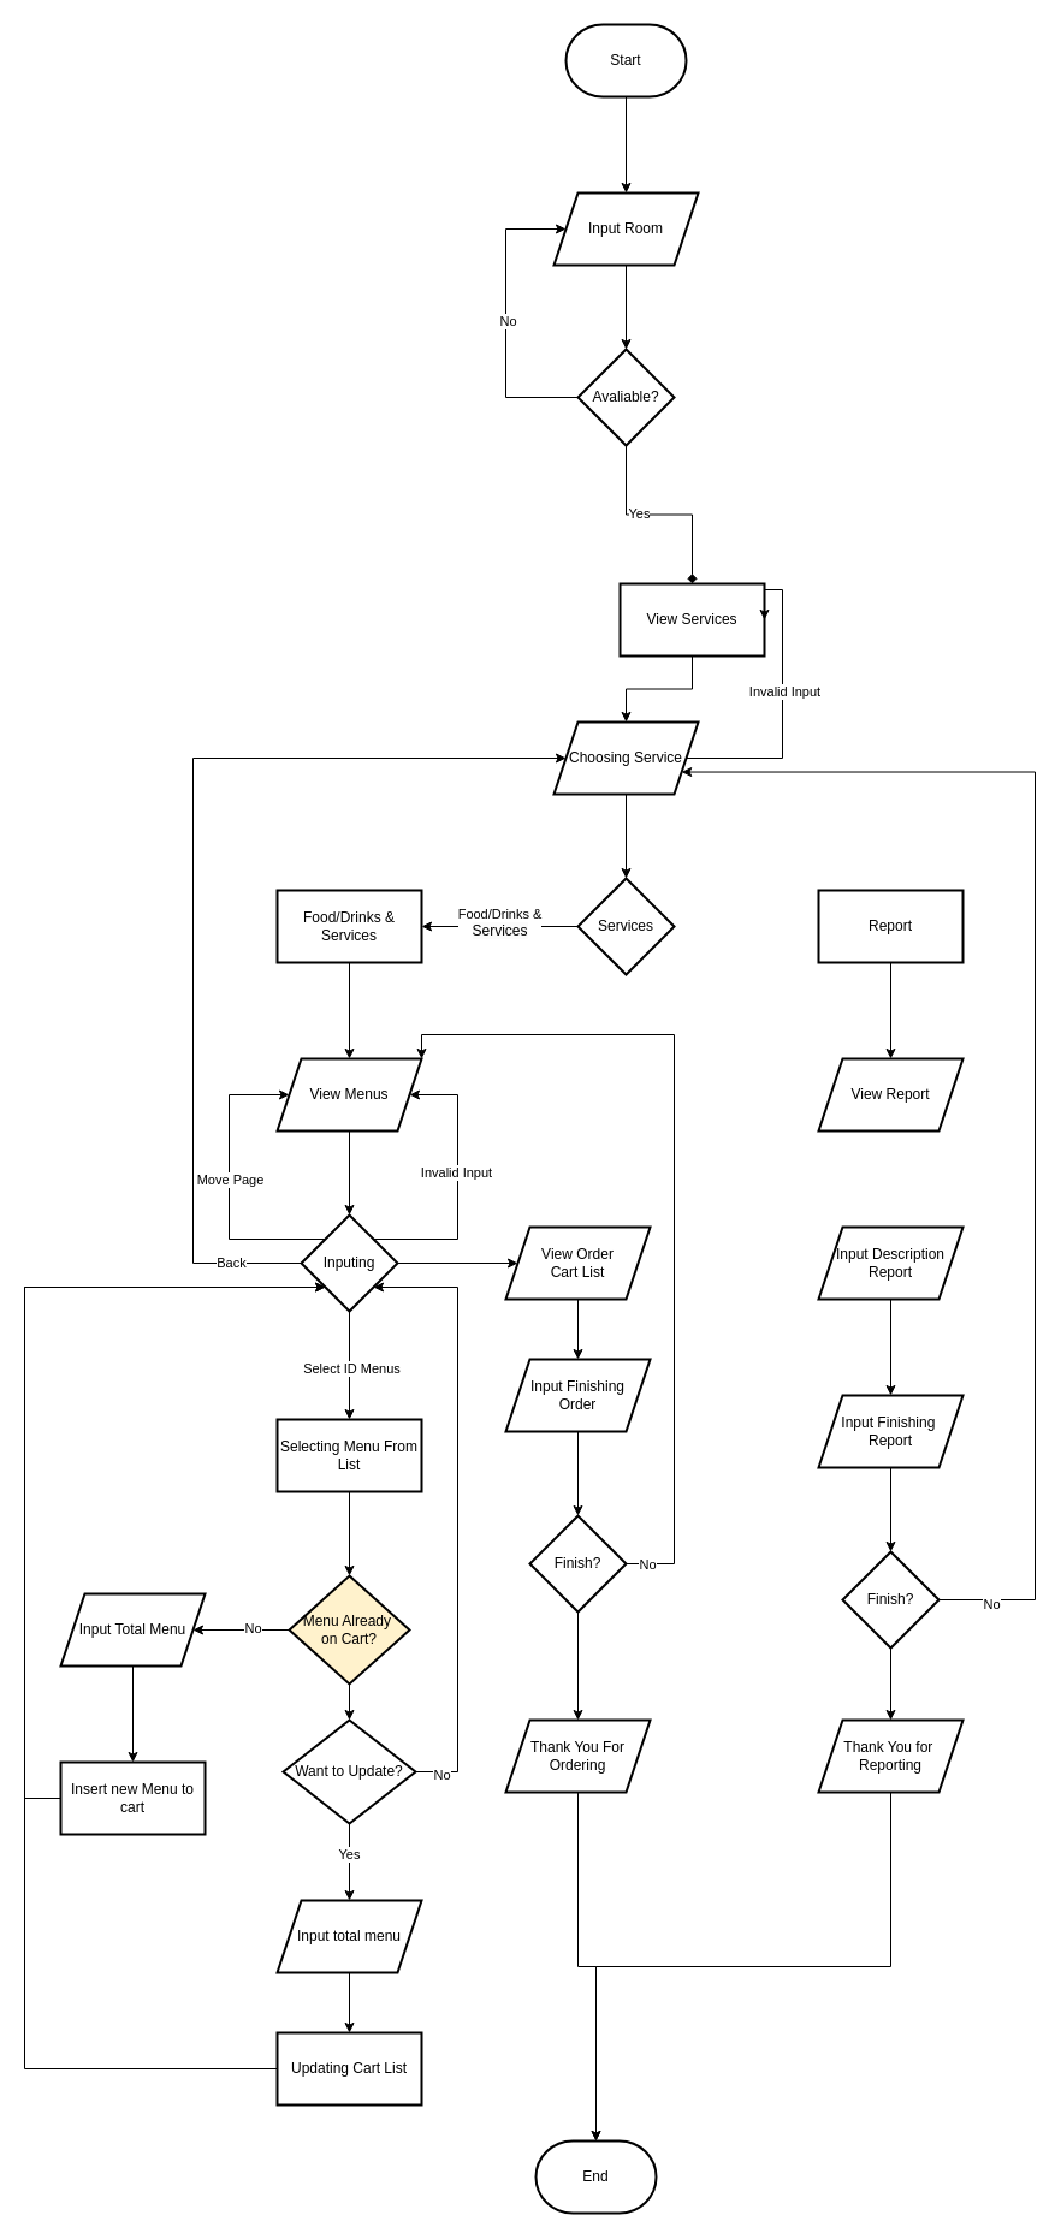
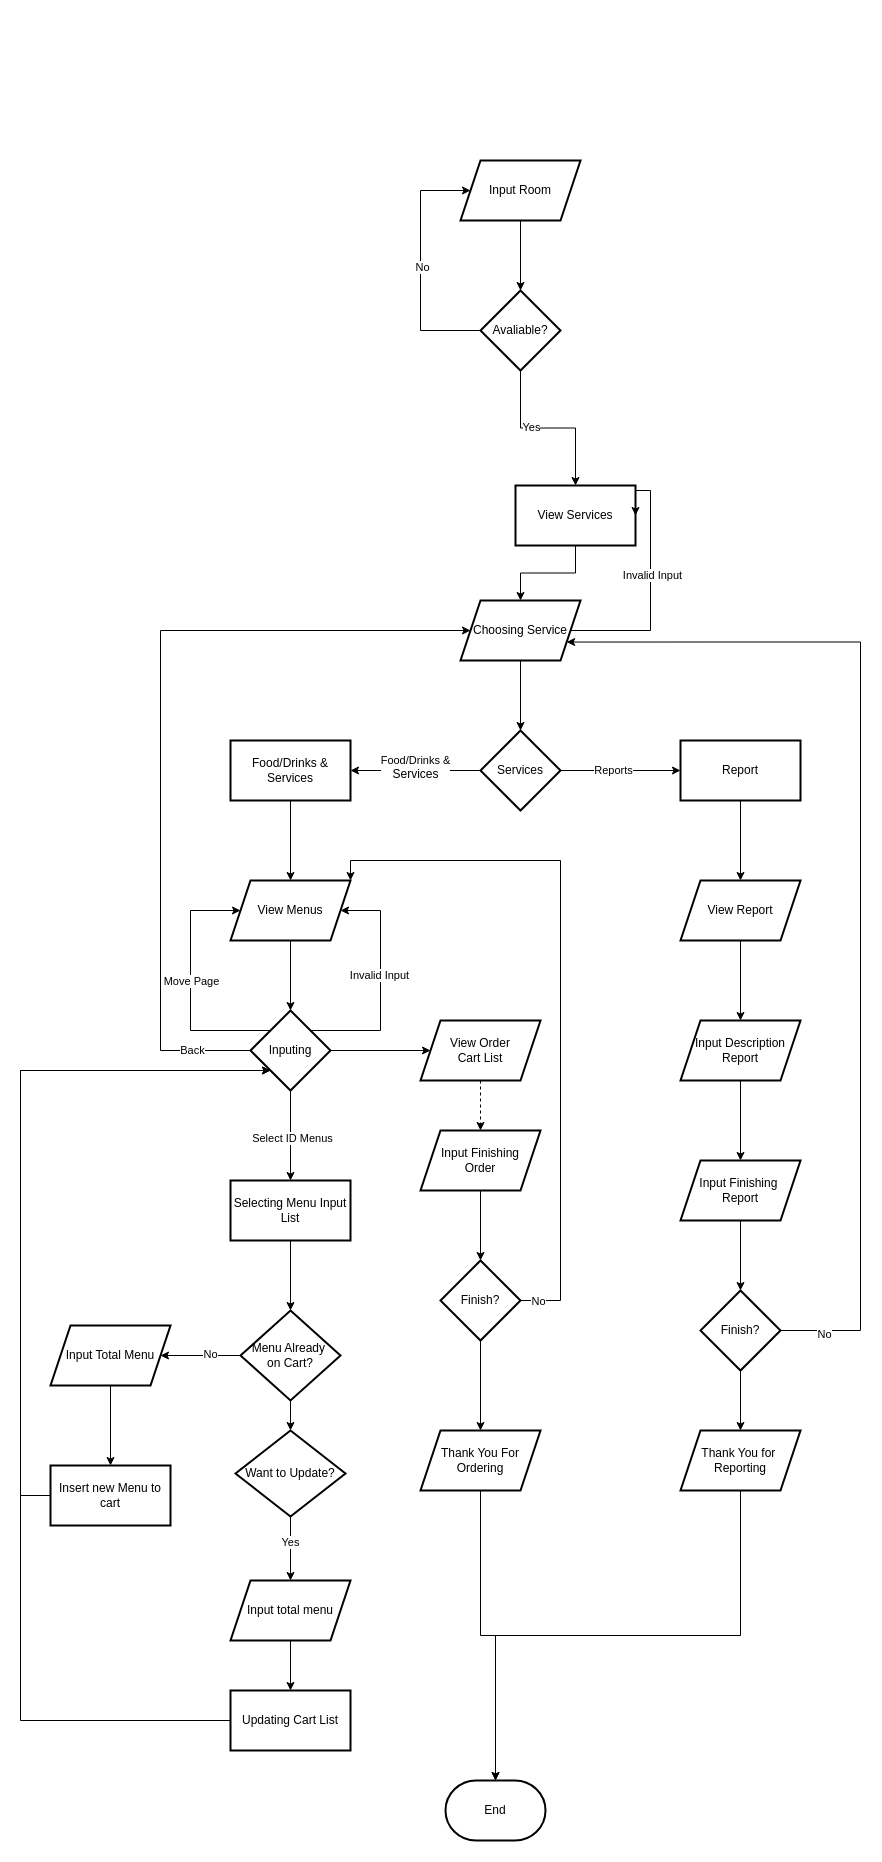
- <mxCell id="3" value="Start" style="strokeWidth=2;html=1;shape=mxgraph.flowchart.terminator;whiteSpace=wrap;" vertex="1" parent="1"><mxGeometry x="470" y="20" width="100" height="60" as="geometry" /></mxCell>
- <mxCell id="2" value="" style="edgeStyle=orthogonalEdgeStyle;rounded=0;orthogonalLoop=1;jettySize=auto;html=1;" edge="1" parent="1" source="3" target="5"><mxGeometry relative="1" as="geometry" /></mxCell>
- <mxCell id="6" value="" style="edgeStyle=orthogonalEdgeStyle;rounded=0;orthogonalLoop=1;jettySize=auto;html=1;endArrow=diamond;" edge="1" parent="1" source="10" target="12"><mxGeometry relative="1" as="geometry" /></mxCell>
+ <mxCell id="6" value="" style="edgeStyle=orthogonalEdgeStyle;rounded=0;orthogonalLoop=1;jettySize=auto;html=1;" edge="1" parent="1" source="10" target="12"><mxGeometry relative="1" as="geometry" /></mxCell>
+ <mxCell id="19" value="" style="edgeStyle=orthogonalEdgeStyle;rounded=0;orthogonalLoop=1;jettySize=auto;html=1;" edge="1" parent="1" source="21" target="25"><mxGeometry relative="1" as="geometry" /></mxCell>
+ <mxCell id="20" value="Reports" style="edgeLabel;html=1;align=center;verticalAlign=middle;resizable=0;points=[];" vertex="1" connectable="0" parent="19"><mxGeometry x="-0.129" y="1" relative="1" as="geometry"><mxPoint as="offset" /></mxGeometry></mxCell>
+ <mxCell id="28" value="" style="edgeStyle=orthogonalEdgeStyle;rounded=0;orthogonalLoop=1;jettySize=auto;html=1;" edge="1" parent="1" source="29" target="71"><mxGeometry relative="1" as="geometry" /></mxCell>
- <mxCell id="59" value="" style="edgeStyle=orthogonalEdgeStyle;rounded=0;orthogonalLoop=1;jettySize=auto;html=1;" edge="1" parent="1" source="60" target="62"><mxGeometry relative="1" as="geometry" /></mxCell>
+ <mxCell id="59" value="" style="edgeStyle=orthogonalEdgeStyle;rounded=0;orthogonalLoop=1;jettySize=auto;html=1;dashed=1;" edge="1" parent="1" source="60" target="62"><mxGeometry relative="1" as="geometry" /></mxCell>
- <mxCell id="41" value="Selecting Menu From List" style="whiteSpace=wrap;html=1;strokeWidth=2;" vertex="1" parent="1"><mxGeometry x="230" y="1180" width="120" height="60" as="geometry" /></mxCell>
+ <mxCell id="41" value="Selecting Menu Input List" style="whiteSpace=wrap;html=1;strokeWidth=2;" vertex="1" parent="1"><mxGeometry x="230" y="1180" width="120" height="60" as="geometry" /></mxCell>
- <mxCell id="52" style="edgeStyle=orthogonalEdgeStyle;rounded=0;orthogonalLoop=1;jettySize=auto;html=1;exitX=1;exitY=0.5;exitDx=0;exitDy=0;entryX=1;entryY=1;entryDx=0;entryDy=0;" edge="1" parent="1" source="54" target="39"><mxGeometry relative="1" as="geometry"><Array as="points"><mxPoint x="380" y="1473" /><mxPoint x="380" y="1070" /></Array></mxGeometry></mxCell>
- <mxCell id="53" value="No" style="edgeLabel;html=1;align=center;verticalAlign=middle;resizable=0;points=[];" vertex="1" connectable="0" parent="52"><mxGeometry x="-0.919" y="-2" relative="1" as="geometry"><mxPoint as="offset" /></mxGeometry></mxCell>
- <mxCell id="45" value="Menu Already&amp;nbsp;&lt;br&gt;on Cart?" style="rhombus;whiteSpace=wrap;html=1;strokeWidth=2;fillColor=#fff2cc;" vertex="1" parent="1"><mxGeometry x="240" y="1310" width="100" height="90" as="geometry" /></mxCell>
+ <mxCell id="45" value="Menu Already&amp;nbsp;&lt;br&gt;on Cart?" style="rhombus;whiteSpace=wrap;html=1;strokeWidth=2;" vertex="1" parent="1"><mxGeometry x="240" y="1310" width="100" height="90" as="geometry" /></mxCell>
